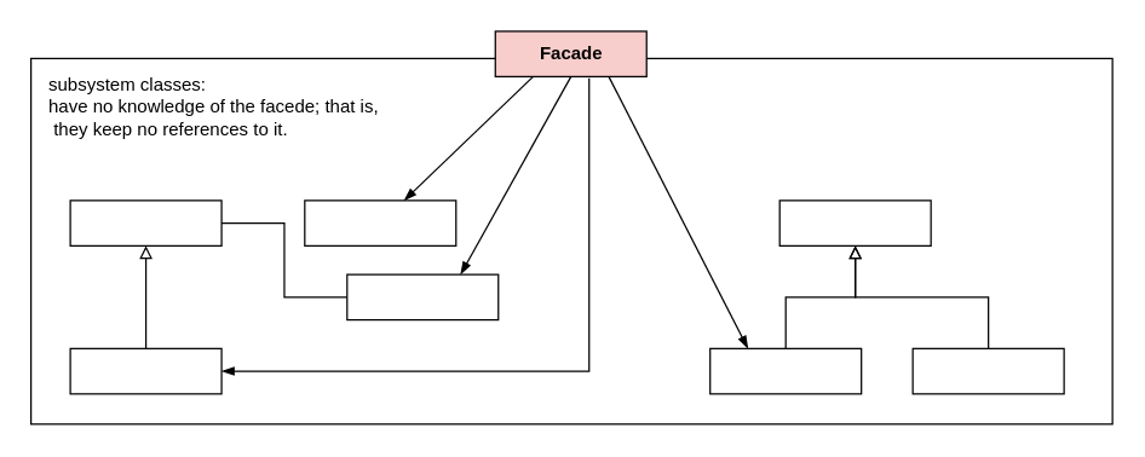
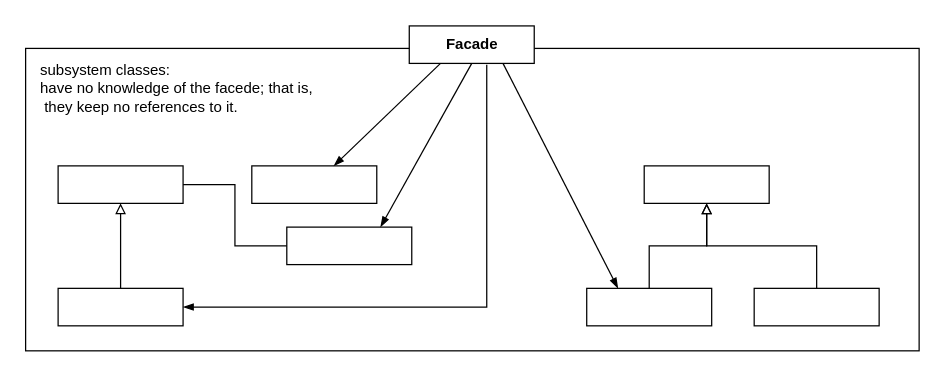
- <mxCell id="18" value="&lt;b&gt;Facade&lt;/b&gt;" style="html=1;fontSize=12;startSize=25;arcSize=12;spacing=2;fillColor=#f8cecc;" vertex="1" parent="1"><mxGeometry x="327" y="20" width="100" height="30" as="geometry" /></mxCell>
+ <mxCell id="18" value="&lt;b&gt;Facade&lt;/b&gt;" style="html=1;fontSize=12;startSize=25;arcSize=12;spacing=2;" vertex="1" parent="1"><mxGeometry x="327" y="20" width="100" height="30" as="geometry" /></mxCell>
